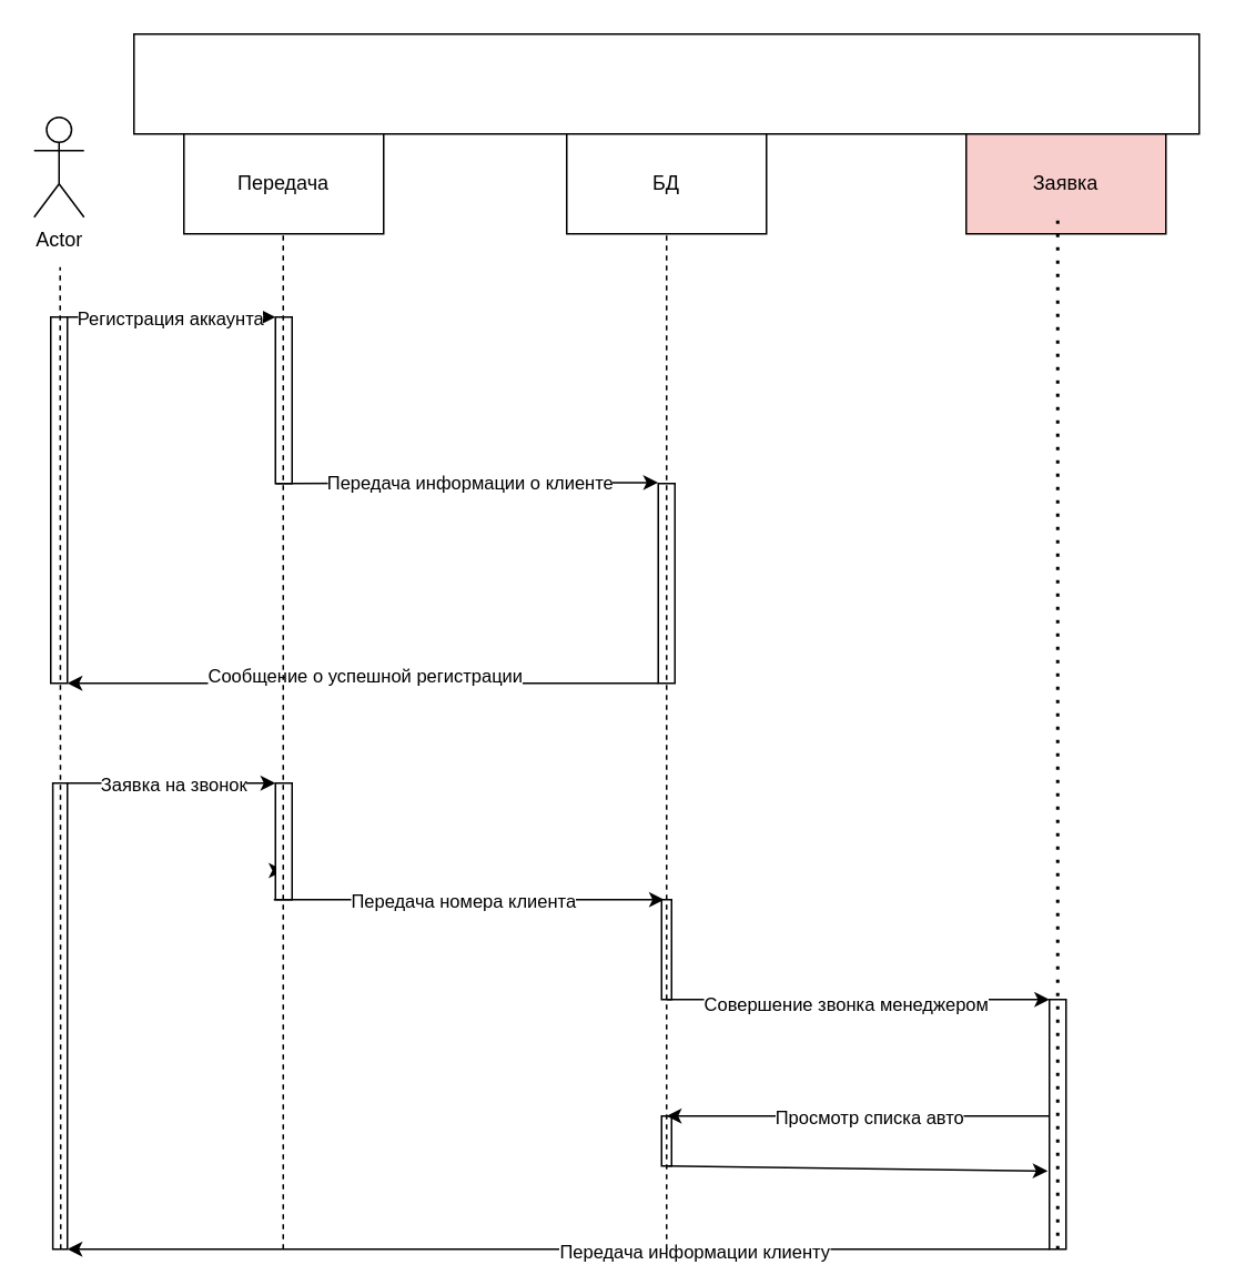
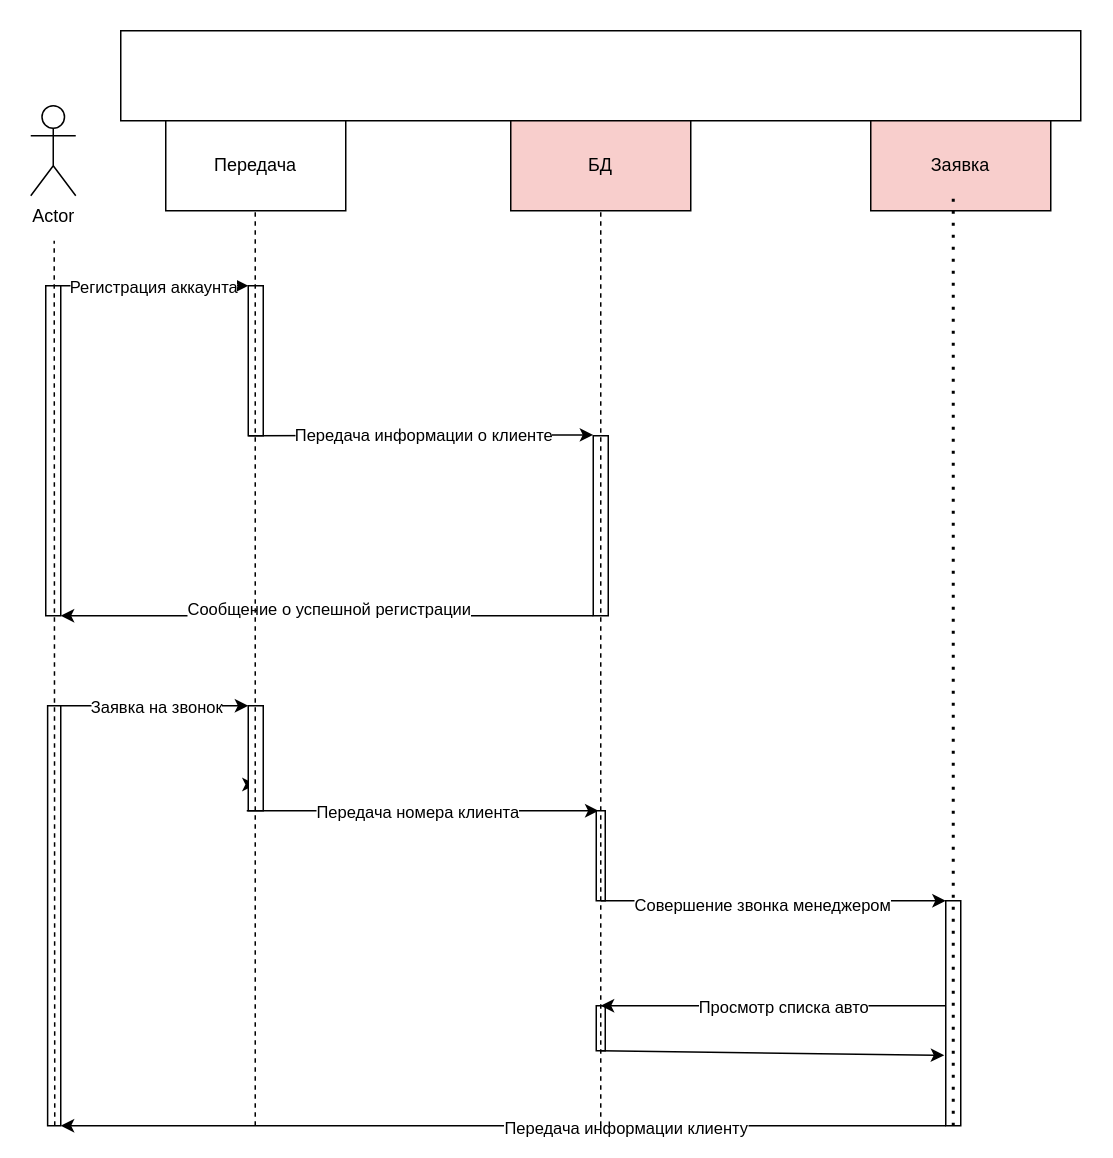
- <mxCell id="6" value="БД" style="rounded=0;whiteSpace=wrap;html=1;" vertex="1" parent="1"><mxGeometry x="340" y="80" width="120" height="60" as="geometry" /></mxCell>
+ <mxCell id="6" value="БД" style="rounded=0;whiteSpace=wrap;html=1;fillColor=#f8cecc;" vertex="1" parent="1"><mxGeometry x="340" y="80" width="120" height="60" as="geometry" /></mxCell>
